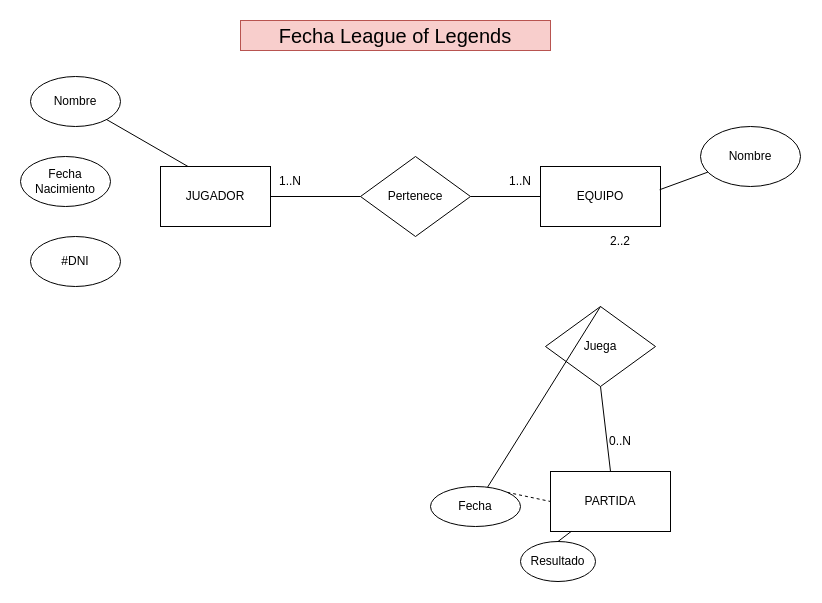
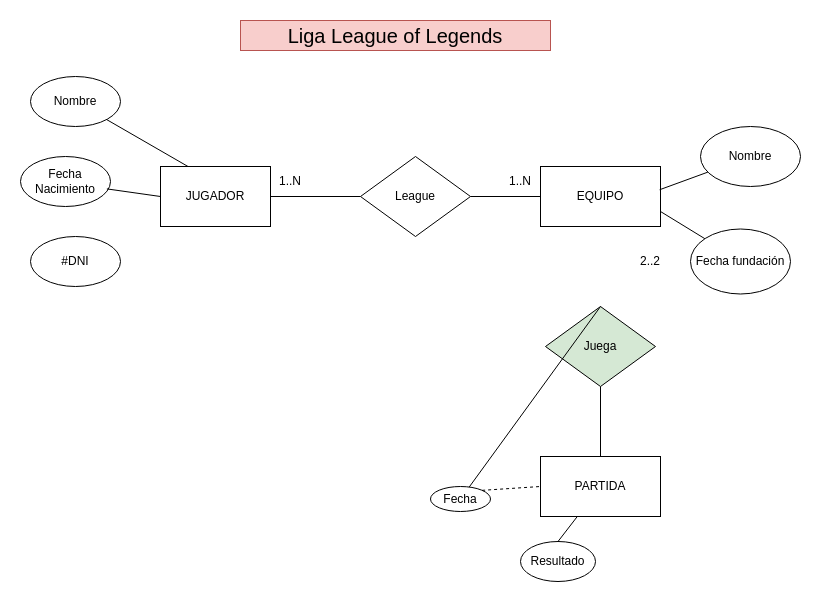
- <mxCell id="28" value="&lt;font style=&quot;font-size: 20px;&quot;&gt;Fecha League of Legends&lt;/font&gt;" style="text;html=1;strokeColor=#b85450;fillColor=#f8cecc;align=center;verticalAlign=middle;whiteSpace=wrap;rounded=0;" parent="1" vertex="1"><mxGeometry x="240" y="20" width="310" height="30" as="geometry" /></mxCell>
+ <mxCell id="28" value="&lt;font style=&quot;font-size: 20px;&quot;&gt;Liga League of Legends&lt;/font&gt;" style="text;html=1;strokeColor=#b85450;fillColor=#f8cecc;align=center;verticalAlign=middle;whiteSpace=wrap;rounded=0;" parent="1" vertex="1"><mxGeometry x="240" y="20" width="310" height="30" as="geometry" /></mxCell>
+ <mxCell id="12" value="" style="endArrow=none;html=1;rounded=0;exitX=0.96;exitY=0.648;exitDx=0;exitDy=0;exitPerimeter=0;entryX=0;entryY=0.5;entryDx=0;entryDy=0;" parent="1" source="9" target="2" edge="1"><mxGeometry width="50" height="50" relative="1" as="geometry"><mxPoint x="180" y="316" as="sourcePoint" /><mxPoint x="230" y="266" as="targetPoint" /></mxGeometry></mxCell>
- <mxCell id="4" value="Pertenece" style="rhombus;whiteSpace=wrap;html=1;" parent="1" vertex="1"><mxGeometry x="360" y="156" width="110" height="80" as="geometry" /></mxCell>
+ <mxCell id="4" value="League" style="rhombus;whiteSpace=wrap;html=1;" parent="1" vertex="1"><mxGeometry x="360" y="156" width="110" height="80" as="geometry" /></mxCell>
+ <mxCell id="16" value="" style="endArrow=none;html=1;rounded=0;entryX=0;entryY=0;entryDx=0;entryDy=0;exitX=1;exitY=0.75;exitDx=0;exitDy=0;" parent="1" source="3" target="14" edge="1"><mxGeometry width="50" height="50" relative="1" as="geometry"><mxPoint x="630" y="286" as="sourcePoint" /><mxPoint x="680" y="236" as="targetPoint" /></mxGeometry></mxCell>
- <mxCell id="23" value="2..2" style="text;html=1;strokeColor=none;fillColor=none;align=center;verticalAlign=middle;whiteSpace=wrap;rounded=0;" parent="1" vertex="1"><mxGeometry x="590" y="226" width="60" height="30" as="geometry" /></mxCell>
+ <mxCell id="23" value="2..2" style="text;html=1;strokeColor=none;fillColor=none;align=center;verticalAlign=middle;whiteSpace=wrap;rounded=0;" parent="1" vertex="1"><mxGeometry x="620" y="246" width="60" height="30" as="geometry" /></mxCell>
+ <mxCell id="14" value="Fecha fundación" style="ellipse;whiteSpace=wrap;html=1;" parent="1" vertex="1"><mxGeometry x="690" y="228.5" width="100" height="65" as="geometry" /></mxCell>
- <mxCell id="17" value="Juega" style="rhombus;whiteSpace=wrap;html=1;" parent="1" vertex="1"><mxGeometry x="545" y="306" width="110" height="80" as="geometry" /></mxCell>
+ <mxCell id="17" value="Juega" style="rhombus;whiteSpace=wrap;html=1;fillColor=#d5e8d4;" parent="1" vertex="1"><mxGeometry x="545" y="306" width="110" height="80" as="geometry" /></mxCell>
- <mxCell id="21" value="0..N" style="text;html=1;strokeColor=none;fillColor=none;align=center;verticalAlign=middle;whiteSpace=wrap;rounded=0;" parent="1" vertex="1"><mxGeometry x="590" y="426" width="60" height="30" as="geometry" /></mxCell>
- <mxCell id="18" value="PARTIDA" style="rounded=0;whiteSpace=wrap;html=1;" parent="1" vertex="1"><mxGeometry x="550" y="471" width="120" height="60" as="geometry" /></mxCell>
+ <mxCell id="18" value="PARTIDA" style="rounded=0;whiteSpace=wrap;html=1;" parent="1" vertex="1"><mxGeometry x="540" y="456" width="120" height="60" as="geometry" /></mxCell>
- <mxCell id="24" value="Fecha" style="ellipse;whiteSpace=wrap;html=1;" parent="1" vertex="1"><mxGeometry x="430" y="486" width="90" height="40" as="geometry" /></mxCell>
+ <mxCell id="24" value="Fecha" style="ellipse;whiteSpace=wrap;html=1;" parent="1" vertex="1"><mxGeometry x="430" y="486" width="60" height="25" as="geometry" /></mxCell>
